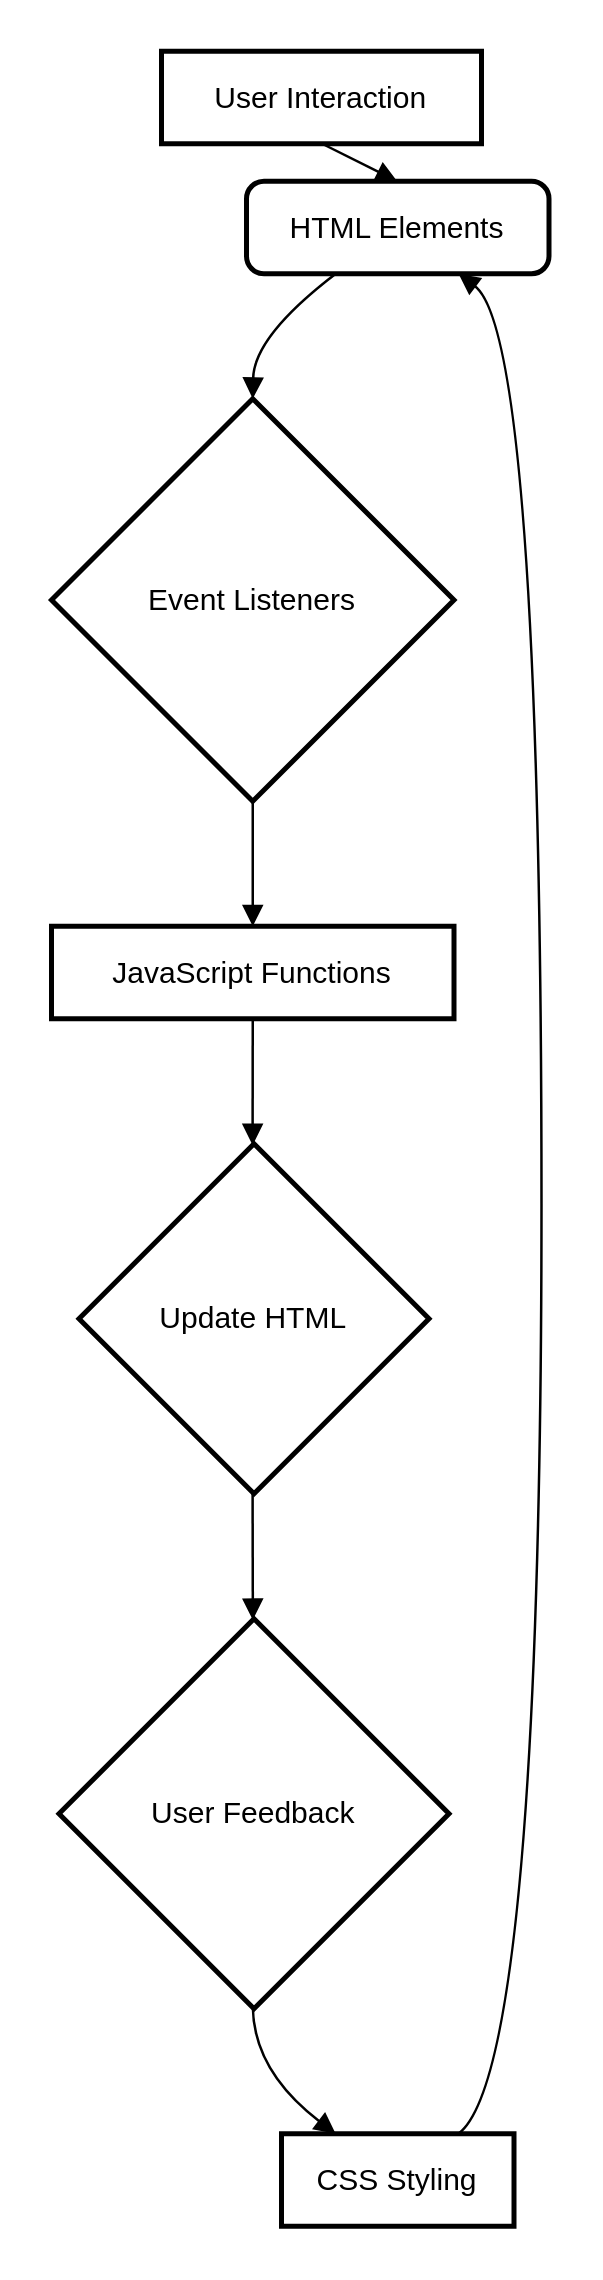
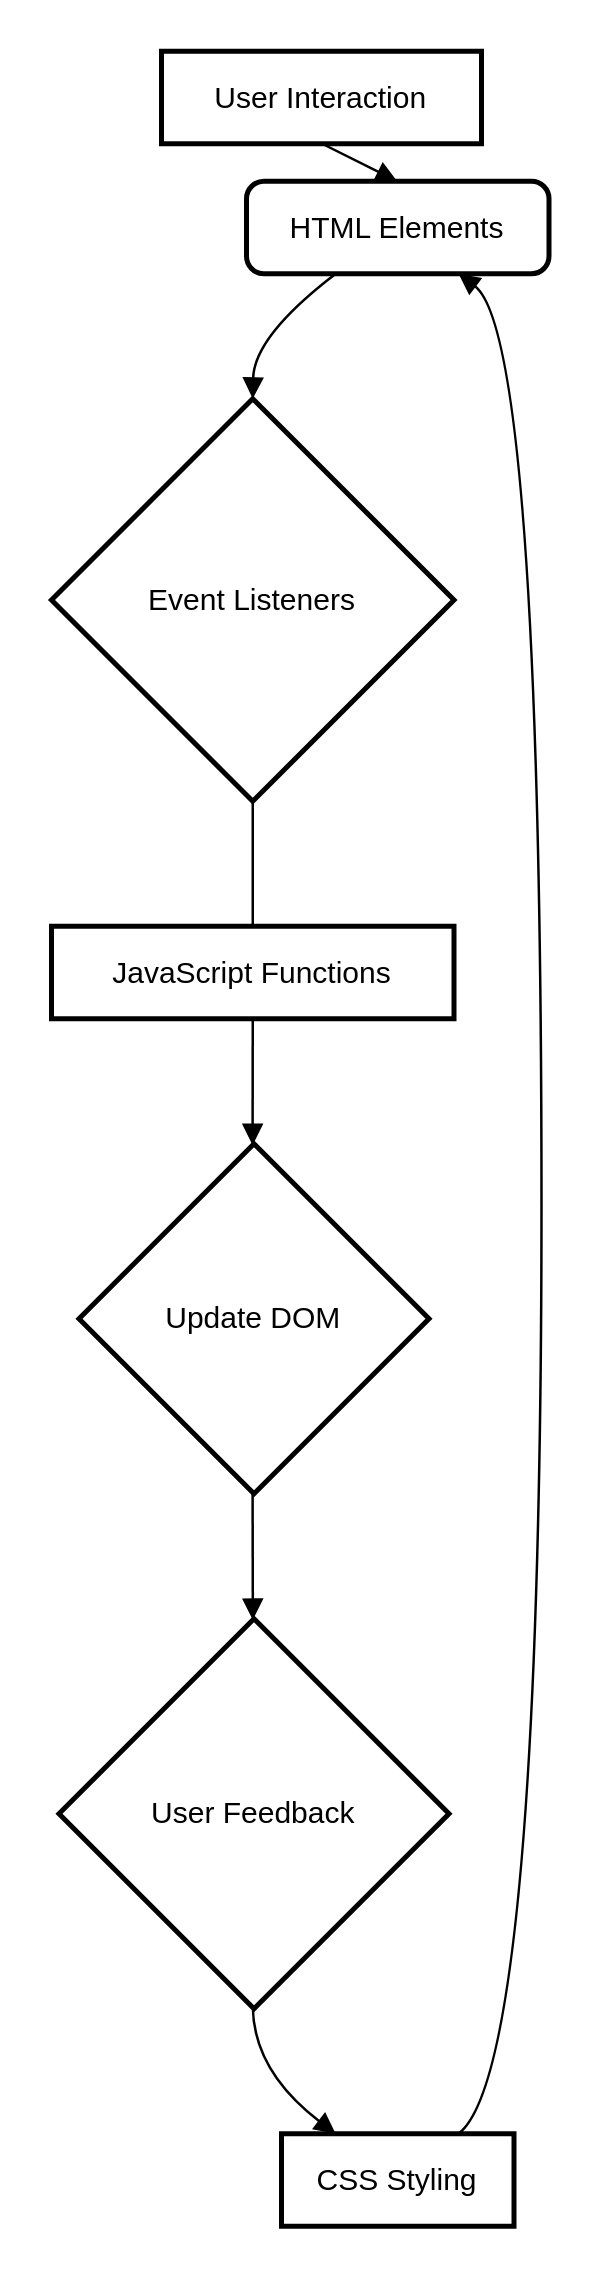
- <mxCell id="11" value="" style="curved=1;startArrow=none;endArrow=block;exitX=0.5;exitY=1;entryX=0.5;entryY=0;" edge="1" parent="1" source="4" target="5"><mxGeometry relative="1" as="geometry"><Array as="points" /></mxGeometry></mxCell>
+ <mxCell id="11" value="" style="curved=1;startArrow=none;endArrow=none;exitX=0.5;exitY=1;entryX=0.5;entryY=0;" edge="1" parent="1" source="4" target="5"><mxGeometry relative="1" as="geometry"><Array as="points" /></mxGeometry></mxCell>
- <mxCell id="6" value="Update HTML" style="rhombus;strokeWidth=2;whiteSpace=wrap;" vertex="1" parent="1"><mxGeometry x="31" y="457" width="140" height="140" as="geometry" /></mxCell>
+ <mxCell id="6" value="Update DOM" style="rhombus;strokeWidth=2;whiteSpace=wrap;" vertex="1" parent="1"><mxGeometry x="31" y="457" width="140" height="140" as="geometry" /></mxCell>
